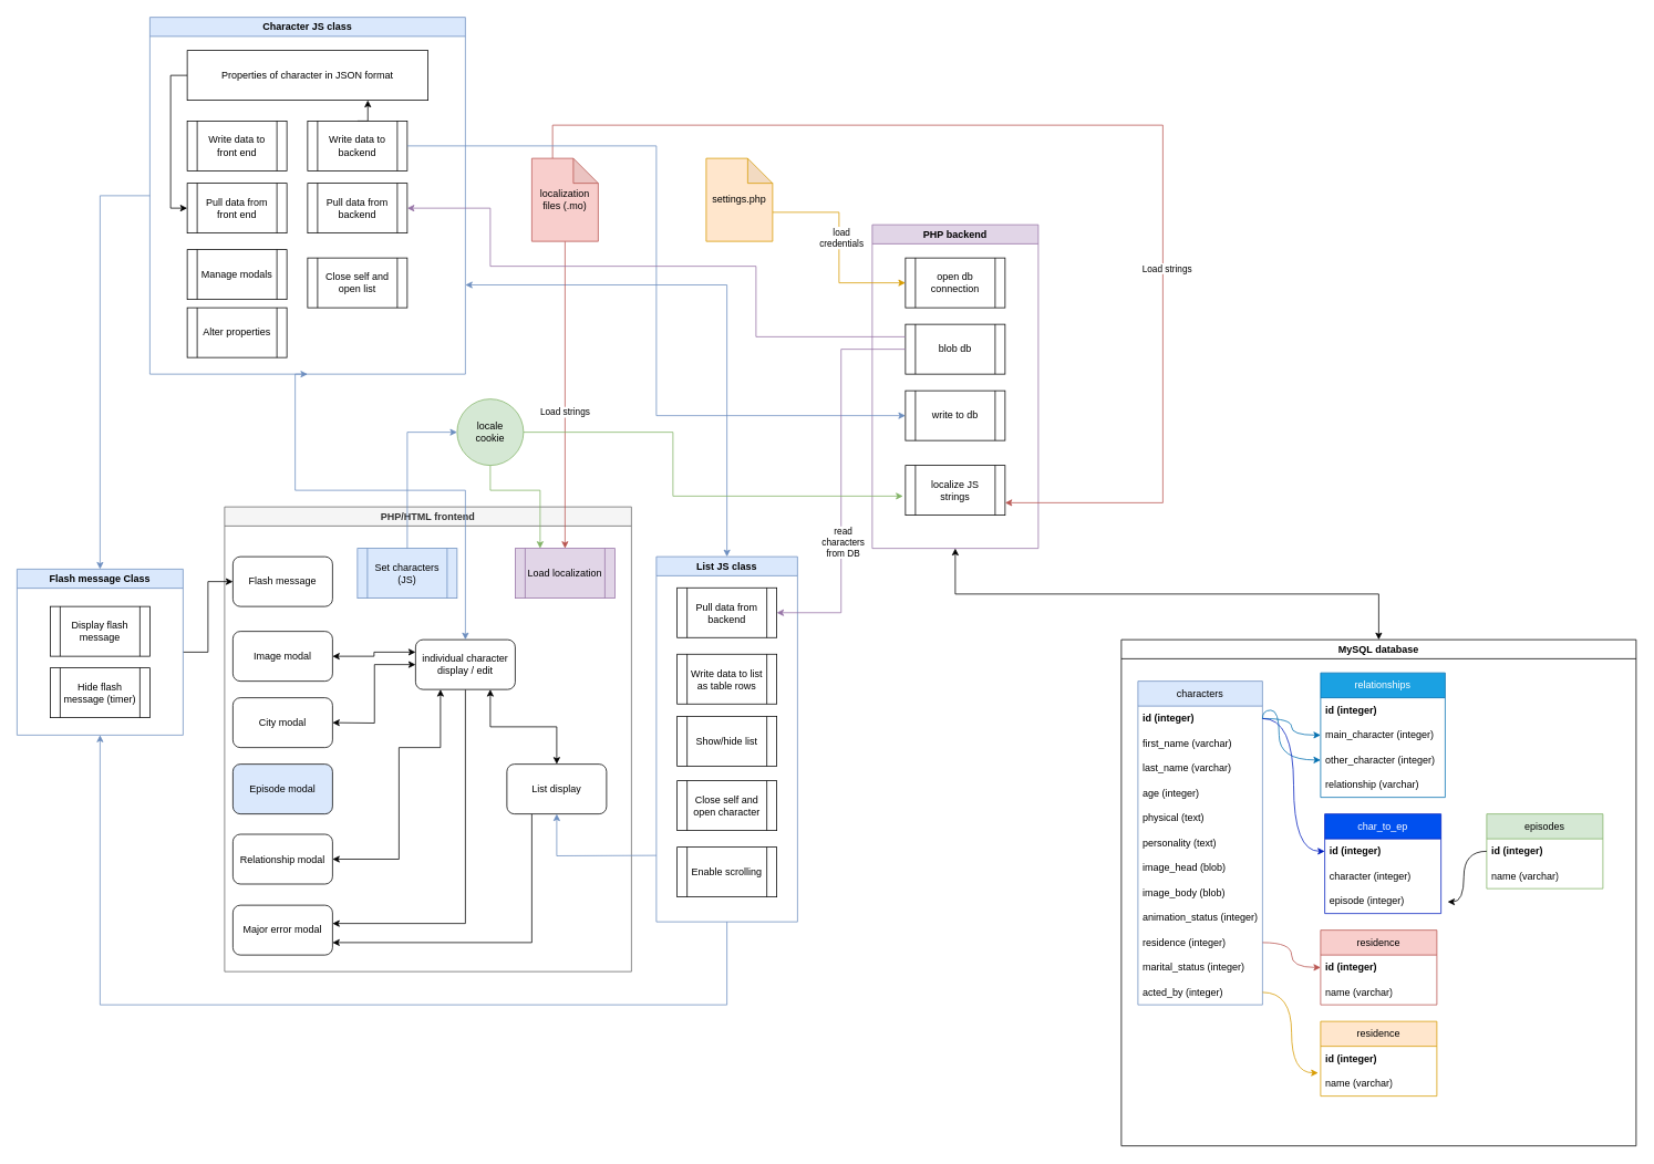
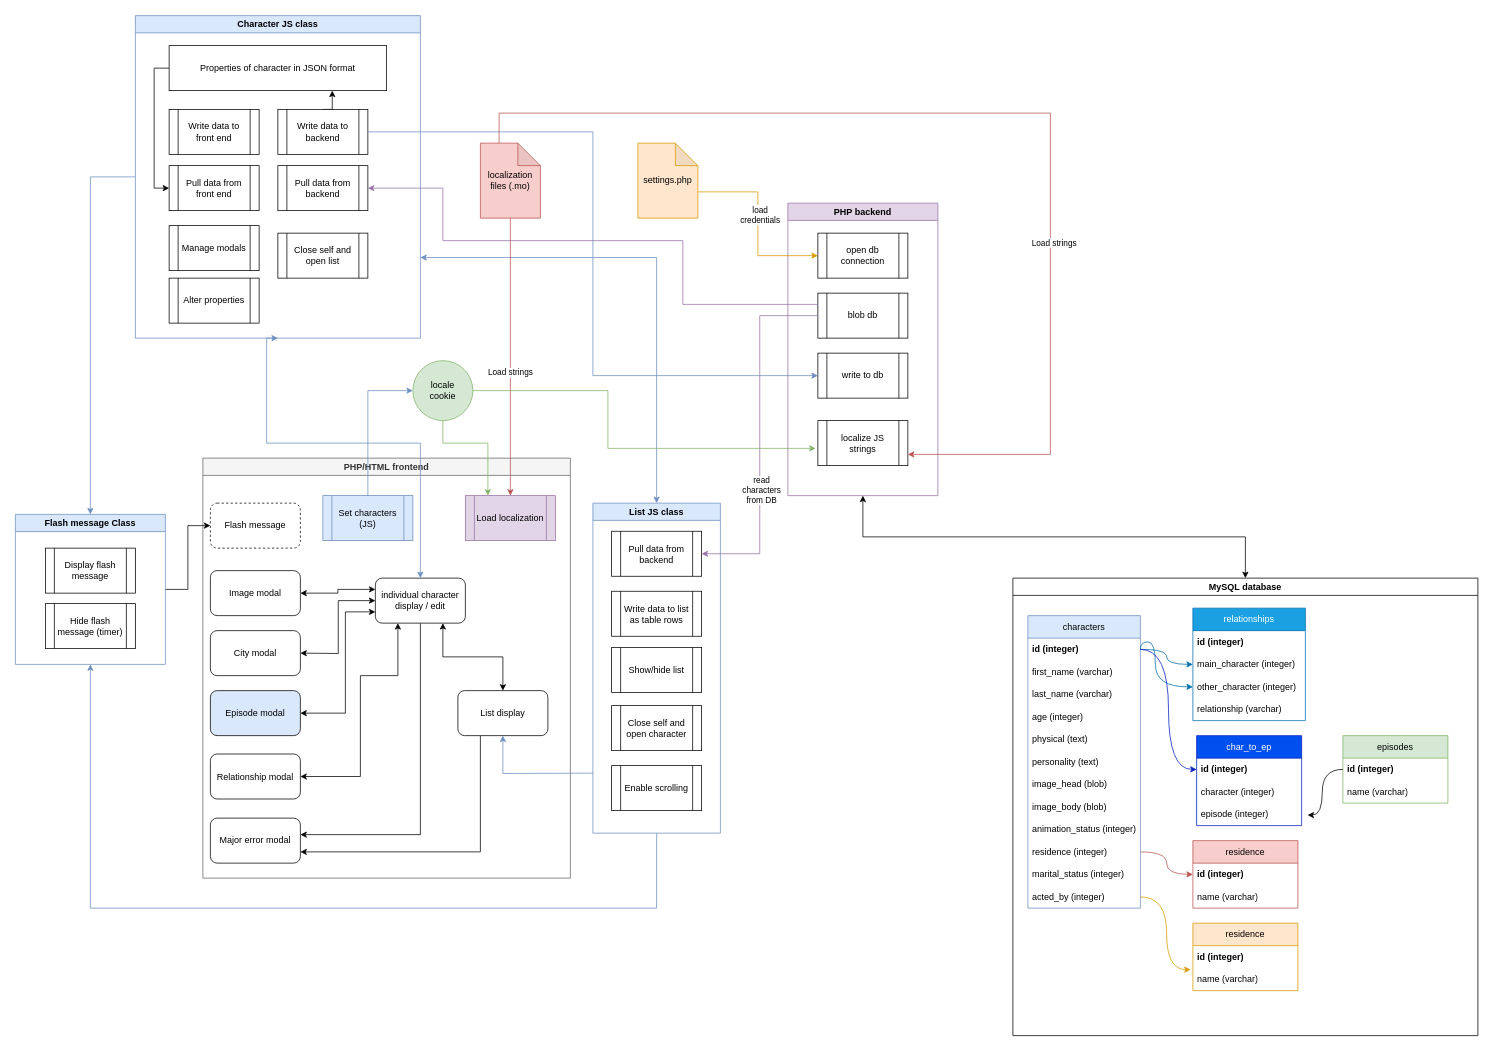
- <mxCell id="74" value="Flash message" style="rounded=1;whiteSpace=wrap;html=1;" parent="64" vertex="1"><mxGeometry x="10" y="60" width="120" height="60" as="geometry" /></mxCell>
+ <mxCell id="74" value="Flash message" style="rounded=1;whiteSpace=wrap;html=1;dashed=1;" parent="64" vertex="1"><mxGeometry x="10" y="60" width="120" height="60" as="geometry" /></mxCell>
+ <mxCell id="77" value="" style="endArrow=classic;startArrow=classic;html=1;rounded=0;exitX=1;exitY=0.5;exitDx=0;exitDy=0;entryX=0;entryY=0.75;entryDx=0;entryDy=0;edgeStyle=orthogonalEdgeStyle;" parent="64" source="71" target="68" edge="1"><mxGeometry width="50" height="50" relative="1" as="geometry"><mxPoint x="460" y="100" as="sourcePoint" /><mxPoint x="510" y="50" as="targetPoint" /><Array as="points"><mxPoint x="190" y="340" /><mxPoint x="190" y="205" /></Array></mxGeometry></mxCell>
